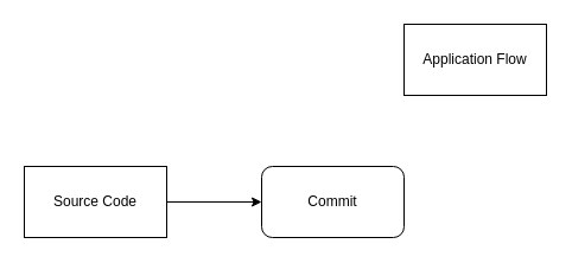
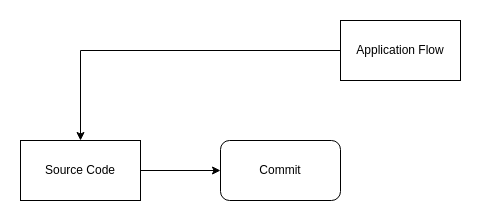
+ <mxCell id="2" value="" style="edgeStyle=orthogonalEdgeStyle;rounded=0;orthogonalLoop=1;jettySize=auto;html=1;" edge="1" parent="1" source="3" target="5"><mxGeometry relative="1" as="geometry" /></mxCell>
